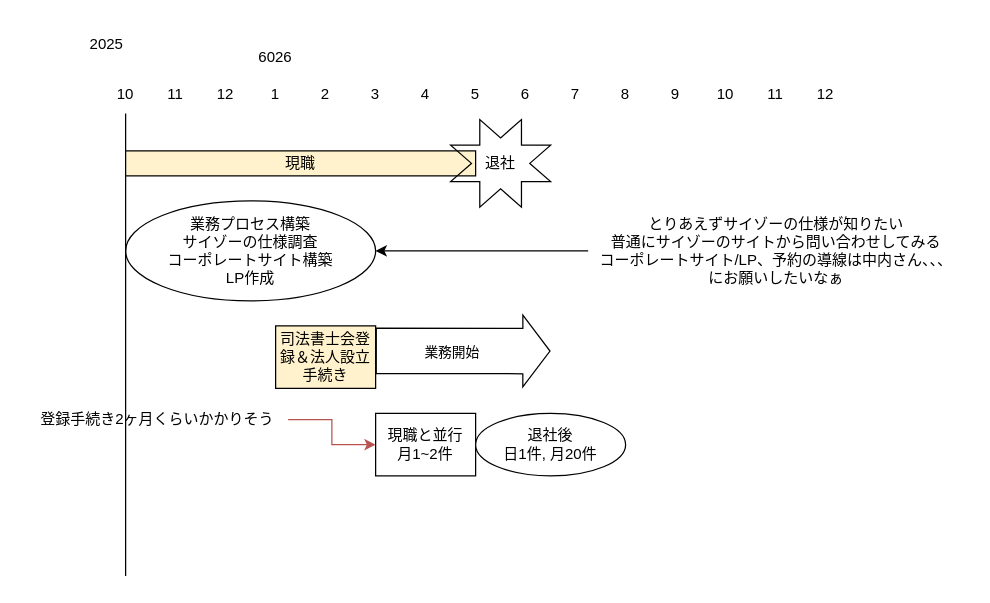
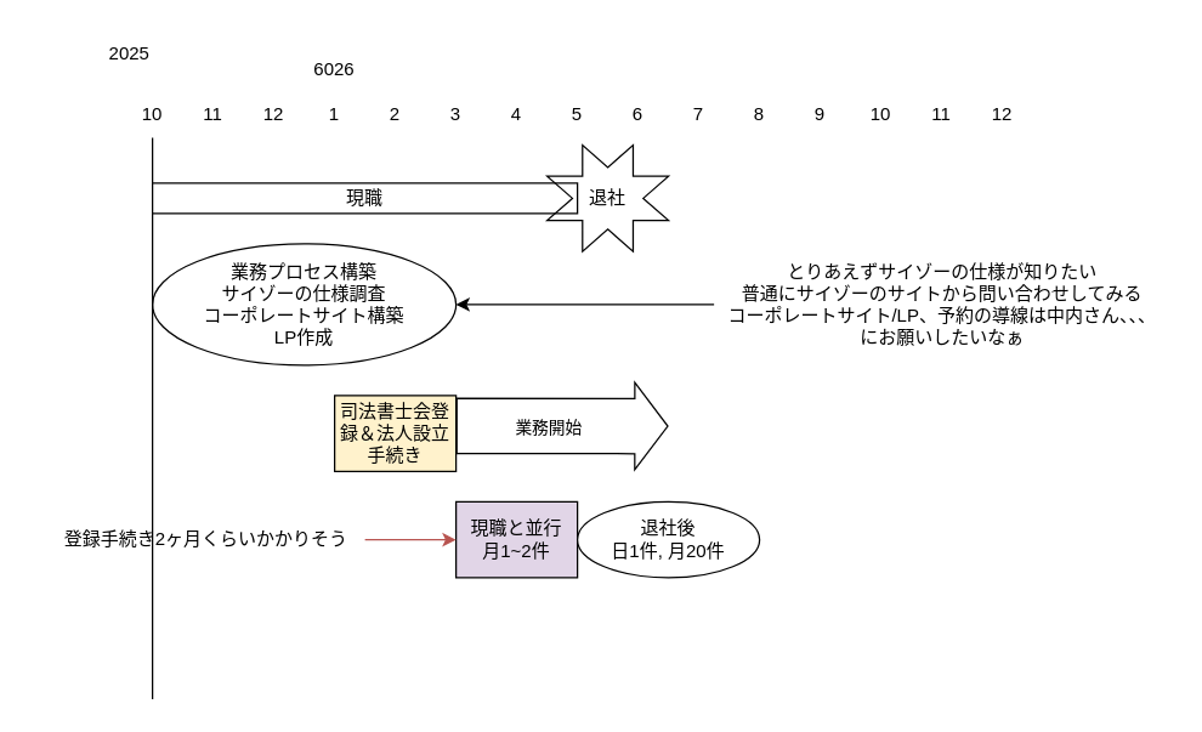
- <mxCell id="21" value="現職" style="rounded=0;whiteSpace=wrap;html=1;fillColor=#fff2cc;" parent="1" vertex="1"><mxGeometry x="100" y="120" width="280" height="20" as="geometry" /></mxCell>
+ <mxCell id="21" value="現職" style="rounded=0;whiteSpace=wrap;html=1;" parent="1" vertex="1"><mxGeometry x="100" y="120" width="280" height="20" as="geometry" /></mxCell>
- <mxCell id="29" value="登録手続き2ヶ月くらいかかりそう" style="text;html=1;align=center;verticalAlign=middle;resizable=0;points=[];autosize=1;strokeColor=none;fillColor=none;" parent="1" vertex="1"><mxGeometry x="20" y="320" width="210" height="30" as="geometry" /></mxCell>
+ <mxCell id="29" value="登録手続き2ヶ月くらいかかりそう" style="text;html=1;align=center;verticalAlign=middle;resizable=0;points=[];autosize=1;strokeColor=none;fillColor=none;" parent="1" vertex="1"><mxGeometry x="30" y="340" width="210" height="30" as="geometry" /></mxCell>
- <mxCell id="25" value="現職と並行&lt;div&gt;月1~2件&lt;/div&gt;" style="rounded=0;whiteSpace=wrap;html=1;" parent="1" vertex="1"><mxGeometry x="300" y="330" width="80" height="50" as="geometry" /></mxCell>
+ <mxCell id="25" value="現職と並行&lt;div&gt;月1~2件&lt;/div&gt;" style="rounded=0;whiteSpace=wrap;html=1;fillColor=#e1d5e7;" parent="1" vertex="1"><mxGeometry x="300" y="330" width="80" height="50" as="geometry" /></mxCell>
